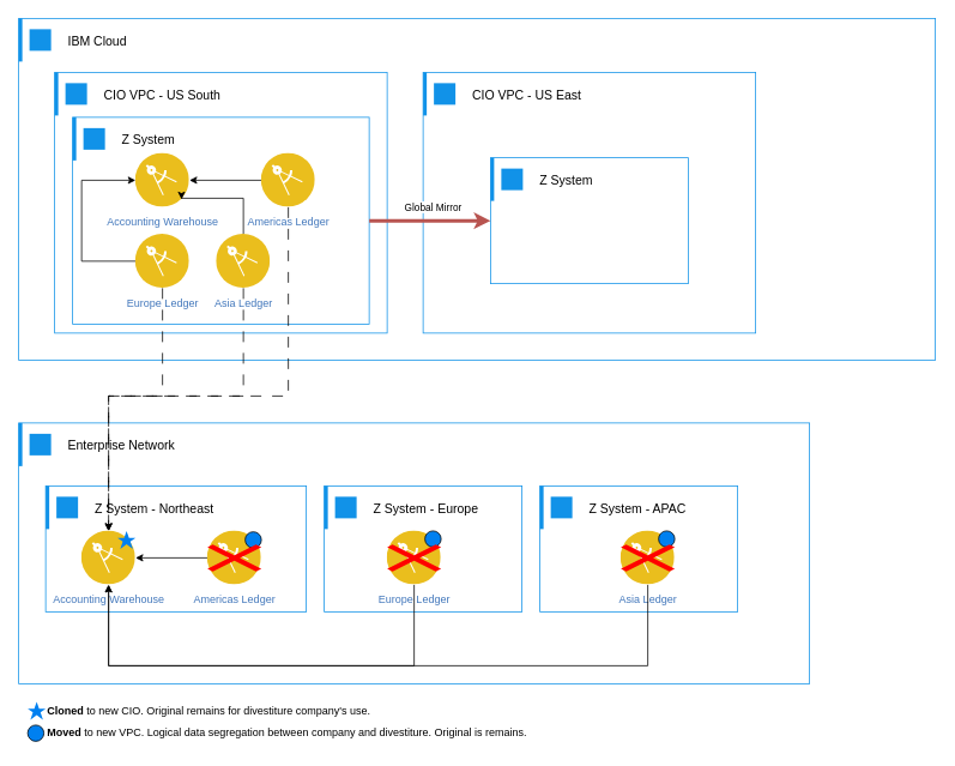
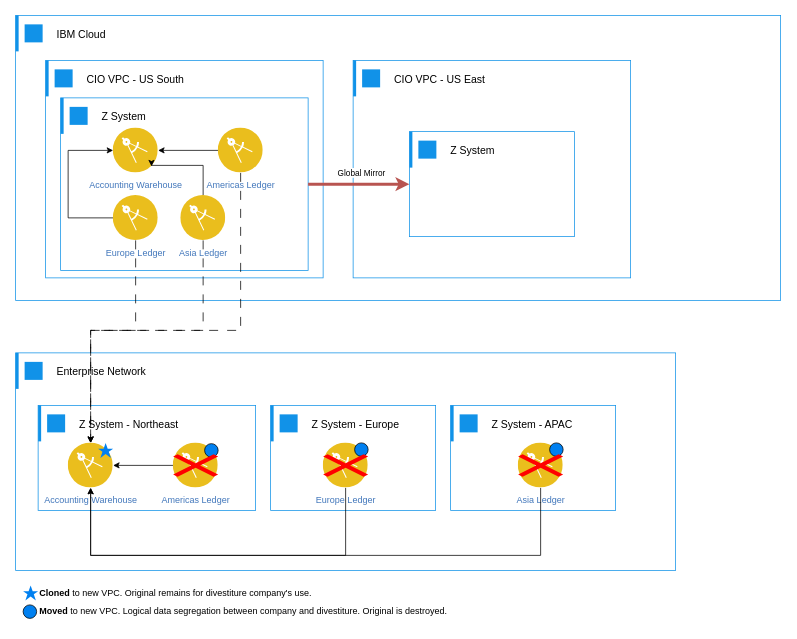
- <mxCell id="61" value="&lt;b&gt;Cloned&lt;/b&gt; to new CIO. Original remains for divestiture company's use." style="text;html=1;align=left;verticalAlign=middle;whiteSpace=wrap;rounded=0;" parent="1" vertex="1"><mxGeometry x="50" y="775" width="380" height="30" as="geometry" /></mxCell>
+ <mxCell id="61" value="&lt;b&gt;Cloned&lt;/b&gt; to new VPC. Original remains for divestiture company's use." style="text;html=1;align=left;verticalAlign=middle;whiteSpace=wrap;rounded=0;" parent="1" vertex="1"><mxGeometry x="50" y="775" width="380" height="30" as="geometry" /></mxCell>
- <mxCell id="64" value="&lt;b&gt;Moved&lt;/b&gt; to new VPC. Logical data segregation between company and divestiture. Original is remains." style="text;html=1;align=left;verticalAlign=middle;whiteSpace=wrap;rounded=0;" parent="1" vertex="1"><mxGeometry x="50" y="800" width="610" height="30" as="geometry" /></mxCell>
+ <mxCell id="64" value="&lt;b&gt;Moved&lt;/b&gt; to new VPC. Logical data segregation between company and divestiture. Original is destroyed." style="text;html=1;align=left;verticalAlign=middle;whiteSpace=wrap;rounded=0;" parent="1" vertex="1"><mxGeometry x="50" y="800" width="610" height="30" as="geometry" /></mxCell>
